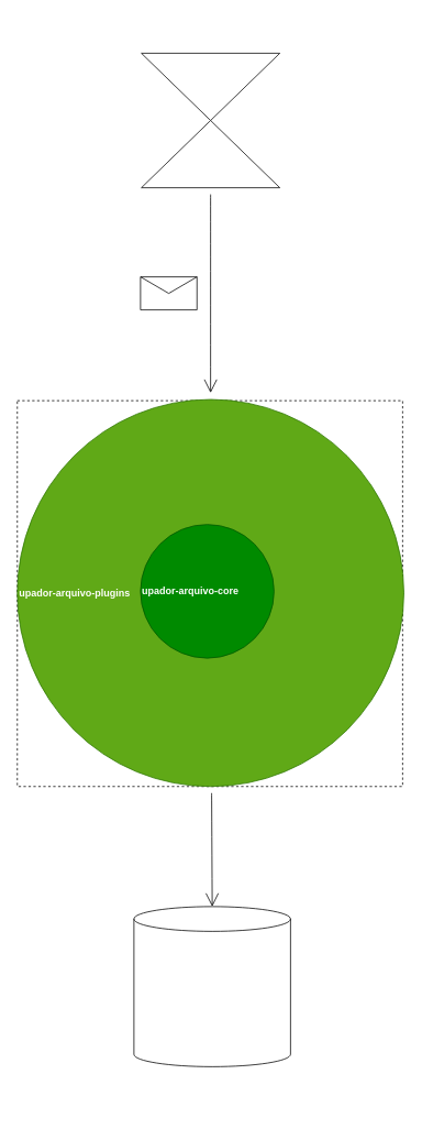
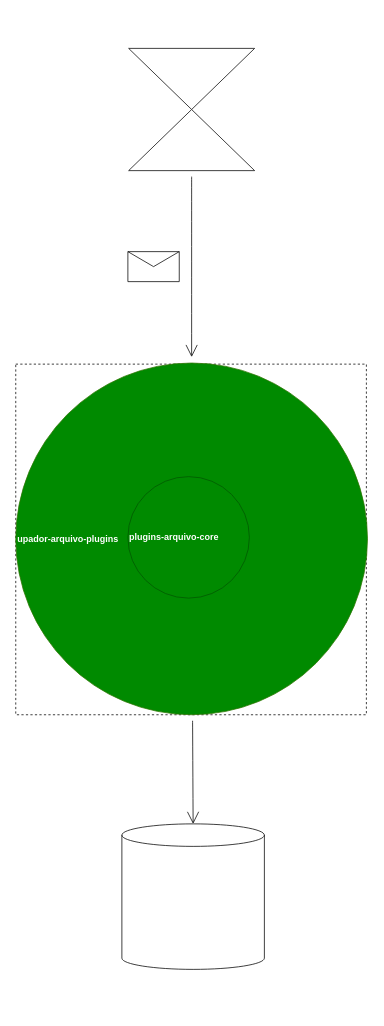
- <mxCell id="8" value="&lt;b&gt;upador-arquivo-core&lt;/b&gt;" style="ellipse;whiteSpace=wrap;html=1;aspect=fixed;hachureGap=4;fontColor=#ffffff;align=left;fillColor=#008a00;strokeColor=#005700;" parent="5" vertex="1"><mxGeometry x="149.5" y="151.5" width="162" height="162" as="geometry" /></mxCell>
+ <mxCell id="8" value="&lt;b&gt;plugins-arquivo-core&lt;/b&gt;" style="ellipse;whiteSpace=wrap;html=1;aspect=fixed;hachureGap=4;fontColor=#ffffff;align=left;fillColor=#008a00;strokeColor=#005700;" parent="5" vertex="1"><mxGeometry x="149.5" y="151.5" width="162" height="162" as="geometry" /></mxCell>
- <mxCell id="7" value="&lt;b&gt;upador-arquivo-plugins&lt;/b&gt;" style="ellipse;whiteSpace=wrap;html=1;aspect=fixed;hachureGap=4;fontColor=#ffffff;align=left;fillColor=#60a917;strokeColor=#2D7600;" parent="5" vertex="1"><mxGeometry width="469" height="469" as="geometry" /></mxCell>
+ <mxCell id="7" value="&lt;b&gt;upador-arquivo-plugins&lt;/b&gt;" style="ellipse;whiteSpace=wrap;html=1;aspect=fixed;hachureGap=4;fontColor=#ffffff;align=left;fillColor=#008a00;strokeColor=#2D7600;" parent="5" vertex="1"><mxGeometry width="469" height="469" as="geometry" /></mxCell>
- <mxCell id="9" value="&lt;font style=&quot;font-size: 42px;&quot;&gt;app&lt;/font&gt;" style="text;html=1;strokeColor=none;fillColor=none;align=center;verticalAlign=middle;whiteSpace=wrap;rounded=0;dashed=1;hachureGap=4;fontColor=#FFFFFF;" parent="5" vertex="1"><mxGeometry x="9.5" y="429.5" width="60" height="30" as="geometry" /></mxCell>
+ <mxCell id="9" value="&lt;font style=&quot;font-size: 42px;&quot;&gt;app&lt;/font&gt;" style="text;html=1;strokeColor=none;fillColor=none;align=center;verticalAlign=middle;whiteSpace=wrap;rounded=0;dashed=1;hachureGap=4;fontColor=#FFFFFF;" parent="5" vertex="1"><mxGeometry x="19.5" y="414.5" width="60" height="30" as="geometry" /></mxCell>
